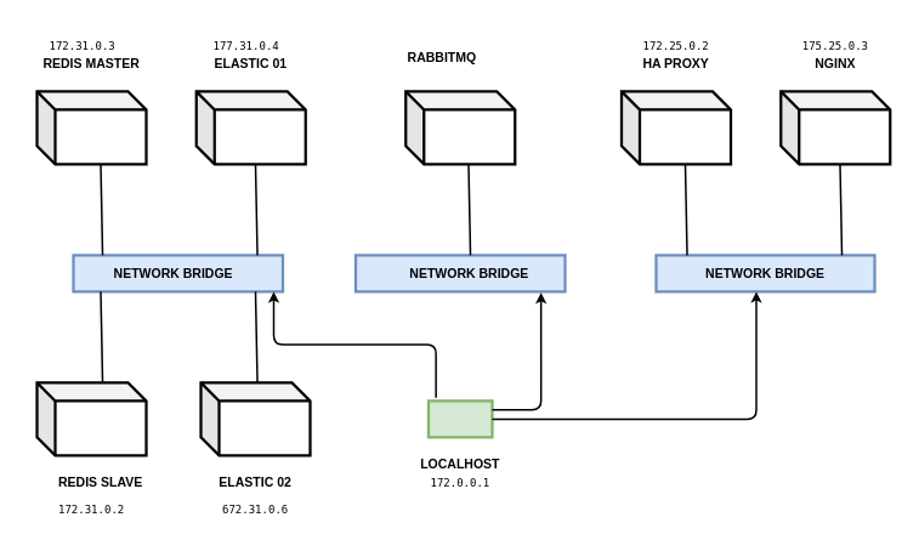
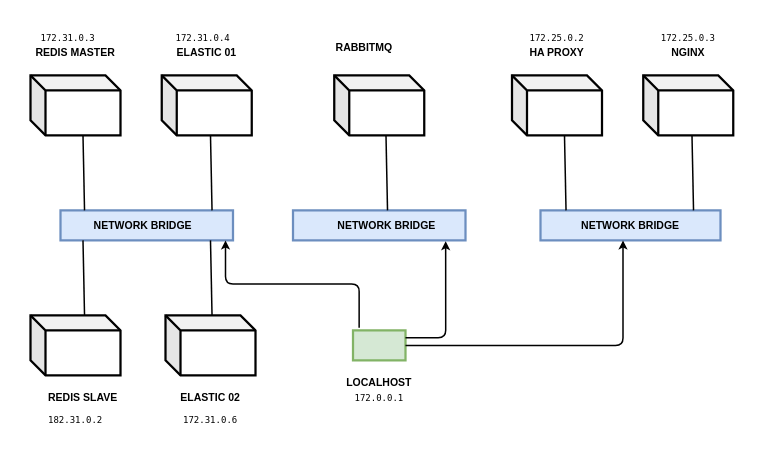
- <mxCell id="18" value="&lt;code&gt;177.31.0.4&lt;/code&gt;" style="rounded=0;whiteSpace=wrap;html=1;strokeWidth=3;opacity=0;" vertex="1" parent="1"><mxGeometry x="200" width="140" height="60" as="geometry" y="20" /></mxCell>
+ <mxCell id="18" value="&lt;code&gt;172.31.0.4&lt;/code&gt;" style="rounded=0;whiteSpace=wrap;html=1;strokeWidth=3;opacity=0;" vertex="1" parent="1"><mxGeometry x="200" width="140" height="60" as="geometry" y="20" /></mxCell>
- <mxCell id="30" value="&lt;code&gt;175.25.0.3&lt;/code&gt;" style="rounded=0;whiteSpace=wrap;html=1;strokeWidth=3;opacity=0;" vertex="1" parent="1"><mxGeometry x="847" width="140" height="60" as="geometry" y="20" /></mxCell>
+ <mxCell id="30" value="&lt;code&gt;172.25.0.3&lt;/code&gt;" style="rounded=0;whiteSpace=wrap;html=1;strokeWidth=3;opacity=0;" vertex="1" parent="1"><mxGeometry x="847" width="140" height="60" as="geometry" y="20" /></mxCell>
- <mxCell id="21" value="&lt;code&gt;172.31.0.2&lt;/code&gt;" style="rounded=0;whiteSpace=wrap;html=1;strokeWidth=3;opacity=0;" vertex="1" parent="1"><mxGeometry x="30" y="530" width="140" height="60" as="geometry" /></mxCell>
+ <mxCell id="21" value="&lt;code&gt;182.31.0.2&lt;/code&gt;" style="rounded=0;whiteSpace=wrap;html=1;strokeWidth=3;opacity=0;" vertex="1" parent="1"><mxGeometry x="30" y="530" width="140" height="60" as="geometry" /></mxCell>
- <mxCell id="19" value="&lt;code&gt;672.31.0.6&lt;/code&gt;" style="rounded=0;whiteSpace=wrap;html=1;strokeWidth=3;opacity=0;" vertex="1" parent="1"><mxGeometry x="210" y="530" width="140" height="60" as="geometry" /></mxCell>
+ <mxCell id="19" value="&lt;code&gt;172.31.0.6&lt;/code&gt;" style="rounded=0;whiteSpace=wrap;html=1;strokeWidth=3;opacity=0;" vertex="1" parent="1"><mxGeometry x="210" y="530" width="140" height="60" as="geometry" /></mxCell>
